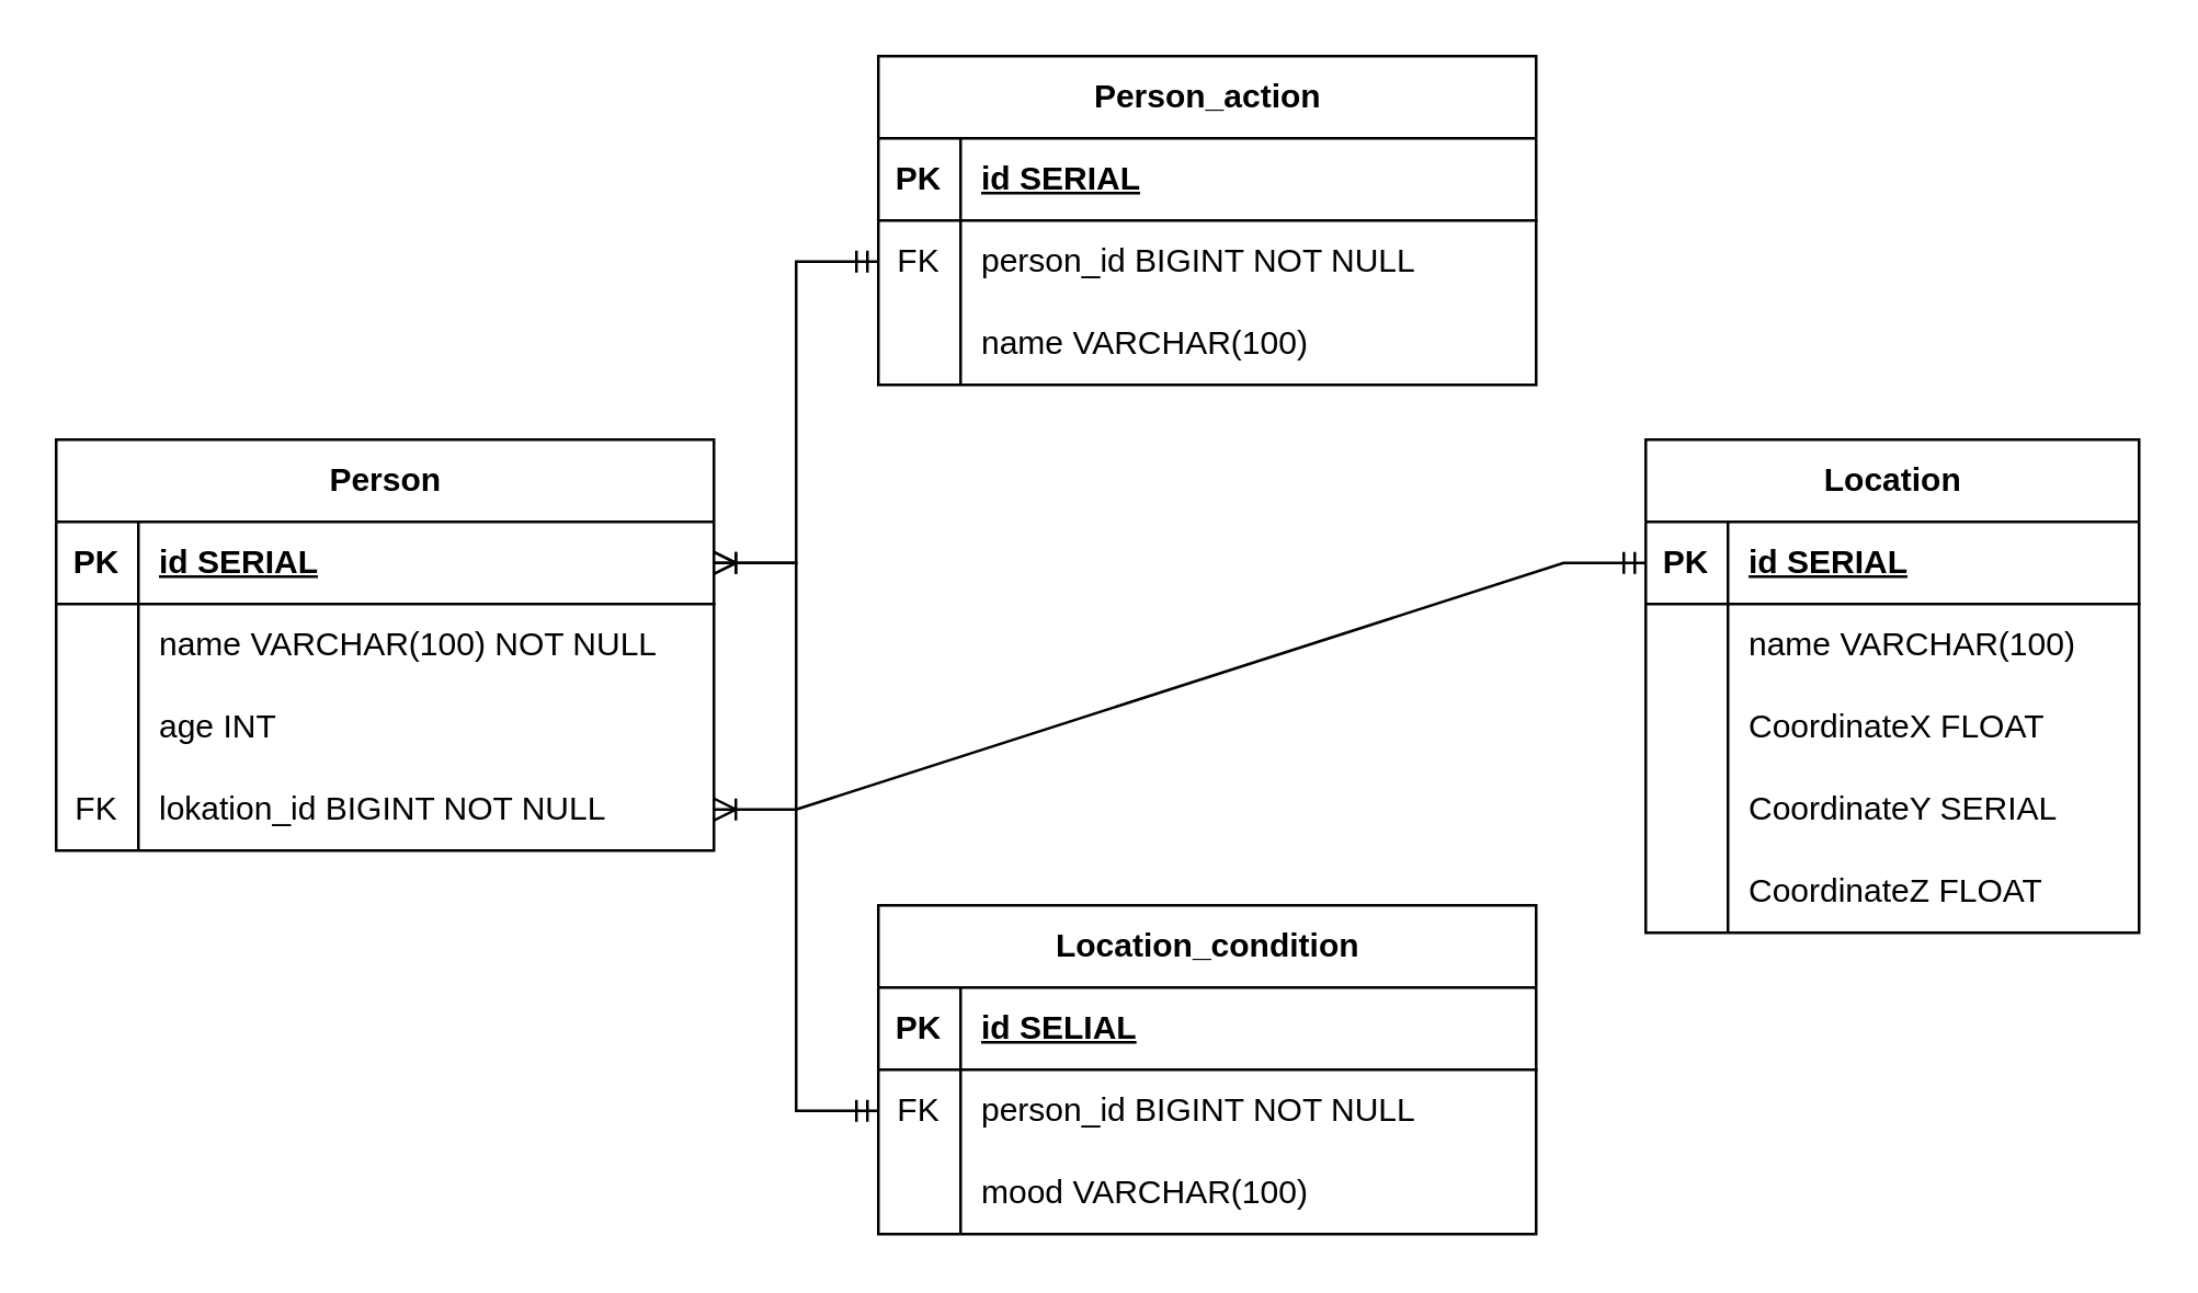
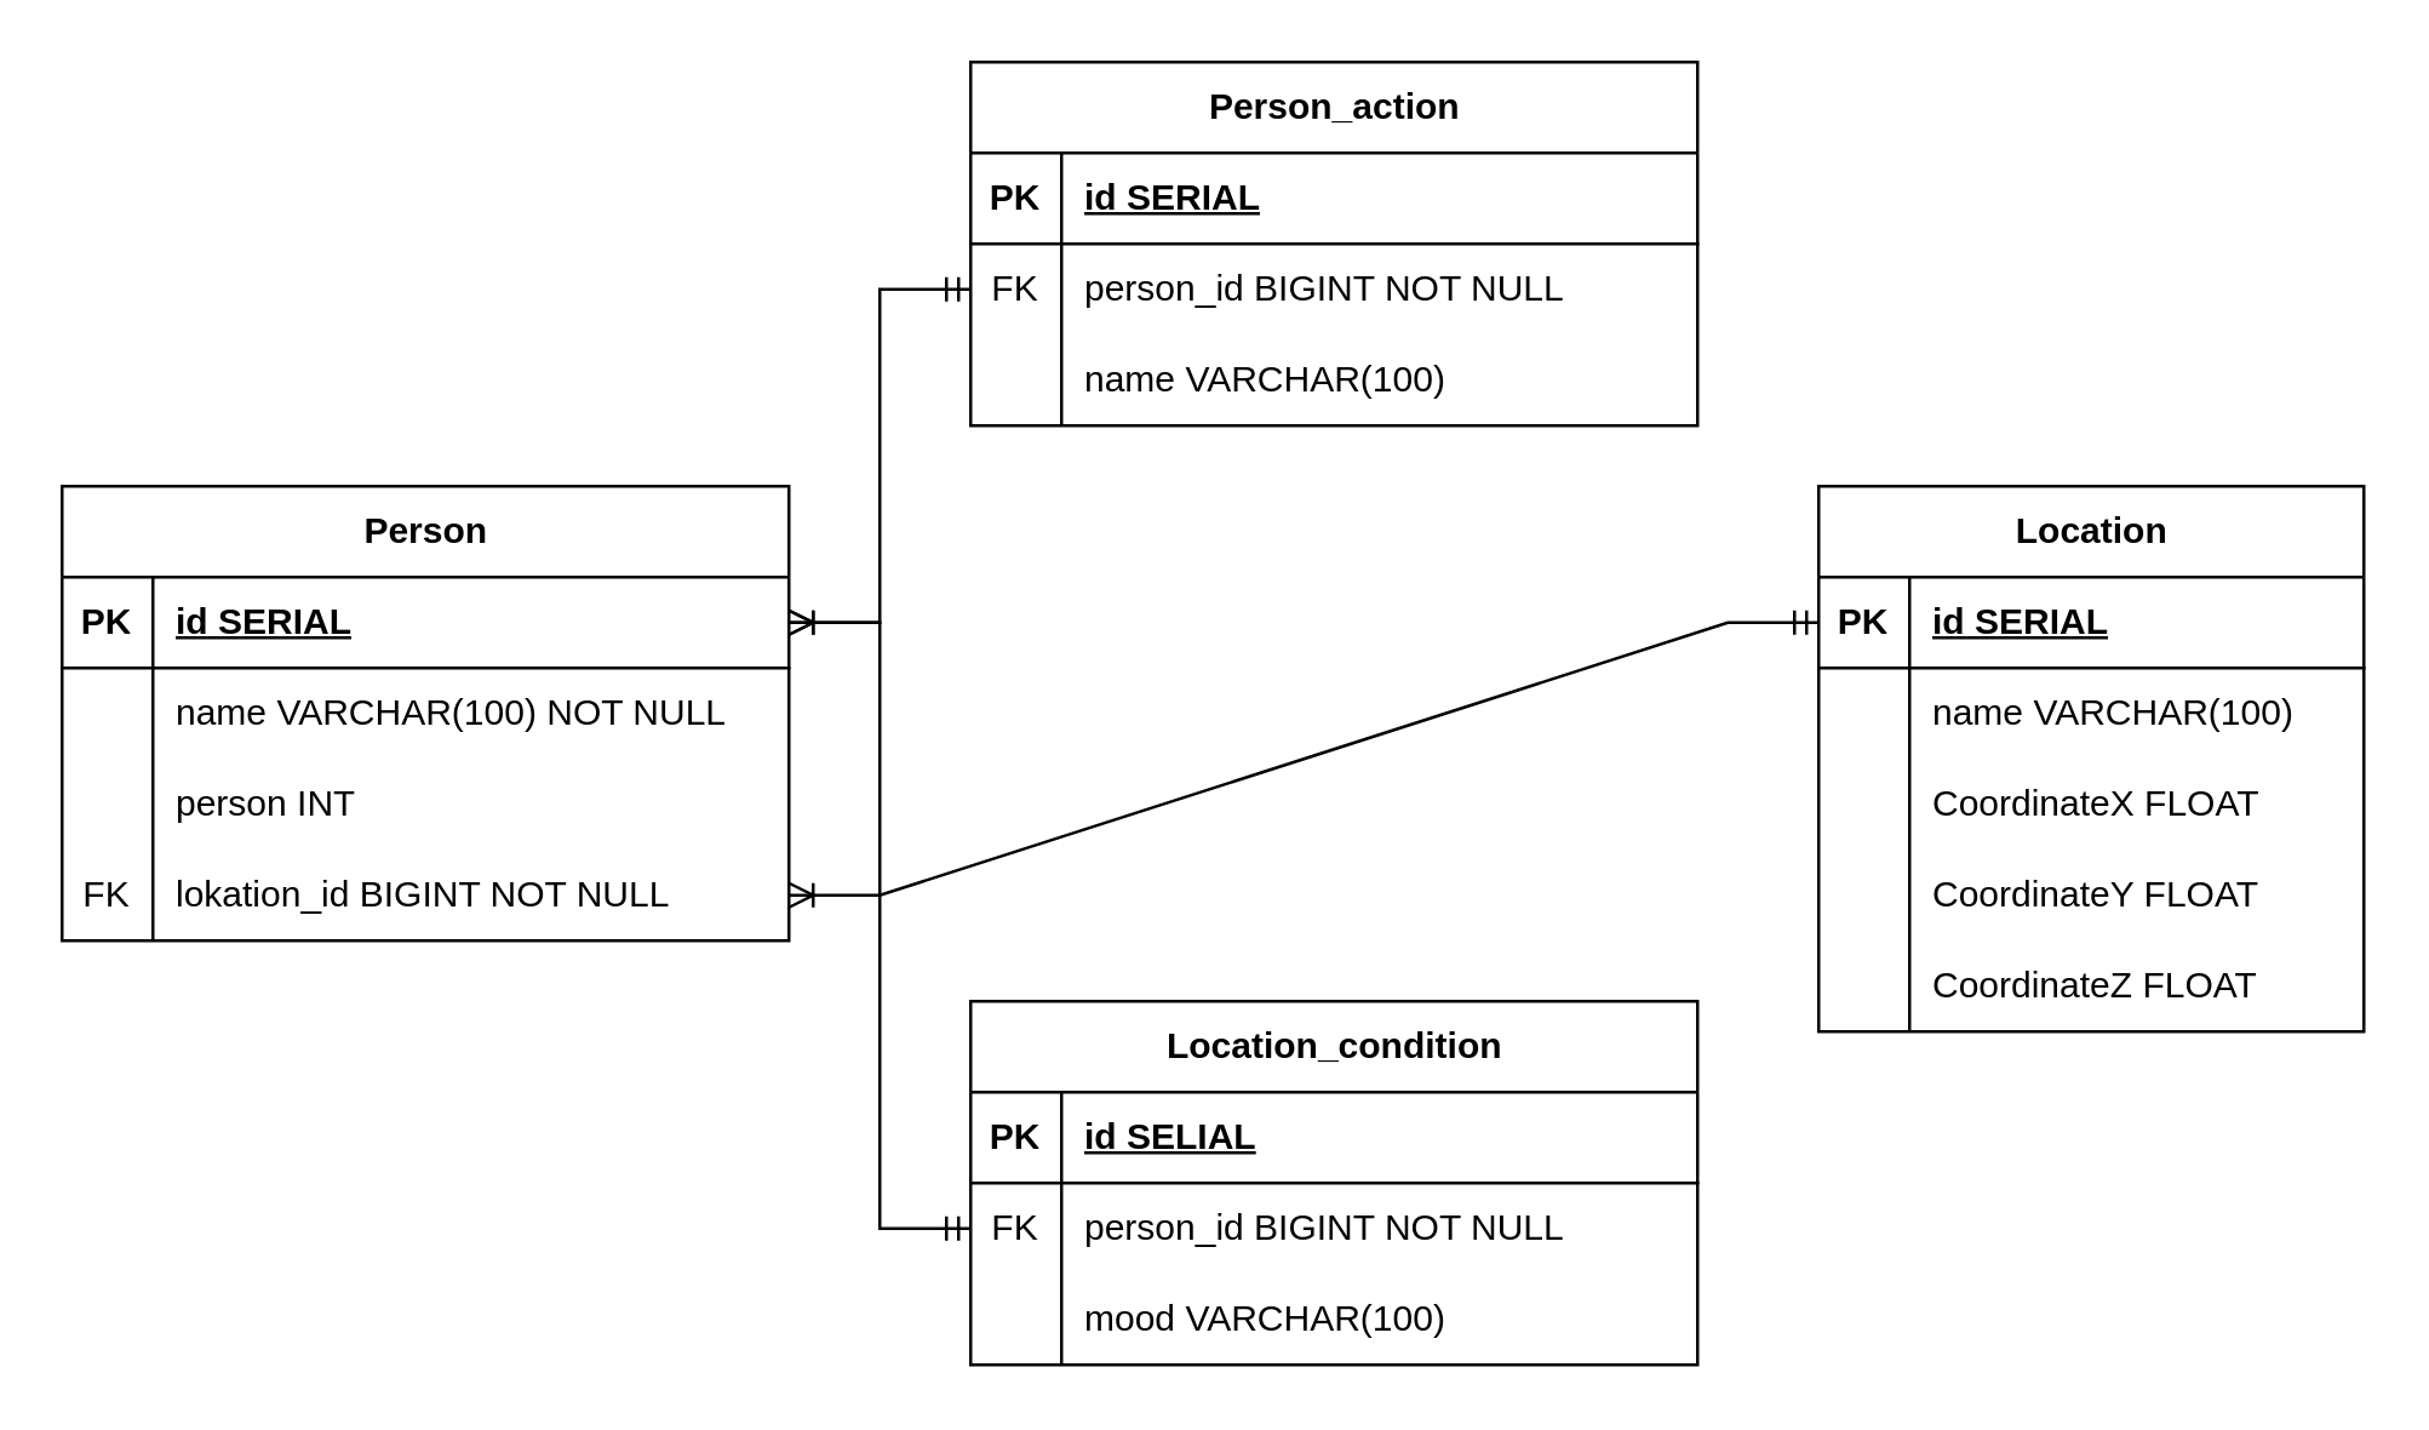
- <mxCell id="11" value="age INT" style="shape=partialRectangle;connectable=0;fillColor=none;top=0;left=0;bottom=0;right=0;align=left;spacingLeft=6;overflow=hidden;whiteSpace=wrap;html=1;" vertex="1" parent="9"><mxGeometry x="30" width="210" height="30" as="geometry"><mxRectangle width="210" height="30" as="alternateBounds" /></mxGeometry></mxCell>
+ <mxCell id="11" value="person INT" style="shape=partialRectangle;connectable=0;fillColor=none;top=0;left=0;bottom=0;right=0;align=left;spacingLeft=6;overflow=hidden;whiteSpace=wrap;html=1;" vertex="1" parent="9"><mxGeometry x="30" width="210" height="30" as="geometry"><mxRectangle width="210" height="30" as="alternateBounds" /></mxGeometry></mxCell>
- <mxCell id="49" value="CoordinateY SERIAL" style="shape=partialRectangle;connectable=0;fillColor=none;top=0;left=0;bottom=0;right=0;align=left;spacingLeft=6;overflow=hidden;whiteSpace=wrap;html=1;" vertex="1" parent="47"><mxGeometry x="30" width="150" height="30" as="geometry"><mxRectangle width="150" height="30" as="alternateBounds" /></mxGeometry></mxCell>
+ <mxCell id="49" value="CoordinateY FLOAT" style="shape=partialRectangle;connectable=0;fillColor=none;top=0;left=0;bottom=0;right=0;align=left;spacingLeft=6;overflow=hidden;whiteSpace=wrap;html=1;" vertex="1" parent="47"><mxGeometry x="30" width="150" height="30" as="geometry"><mxRectangle width="150" height="30" as="alternateBounds" /></mxGeometry></mxCell>
